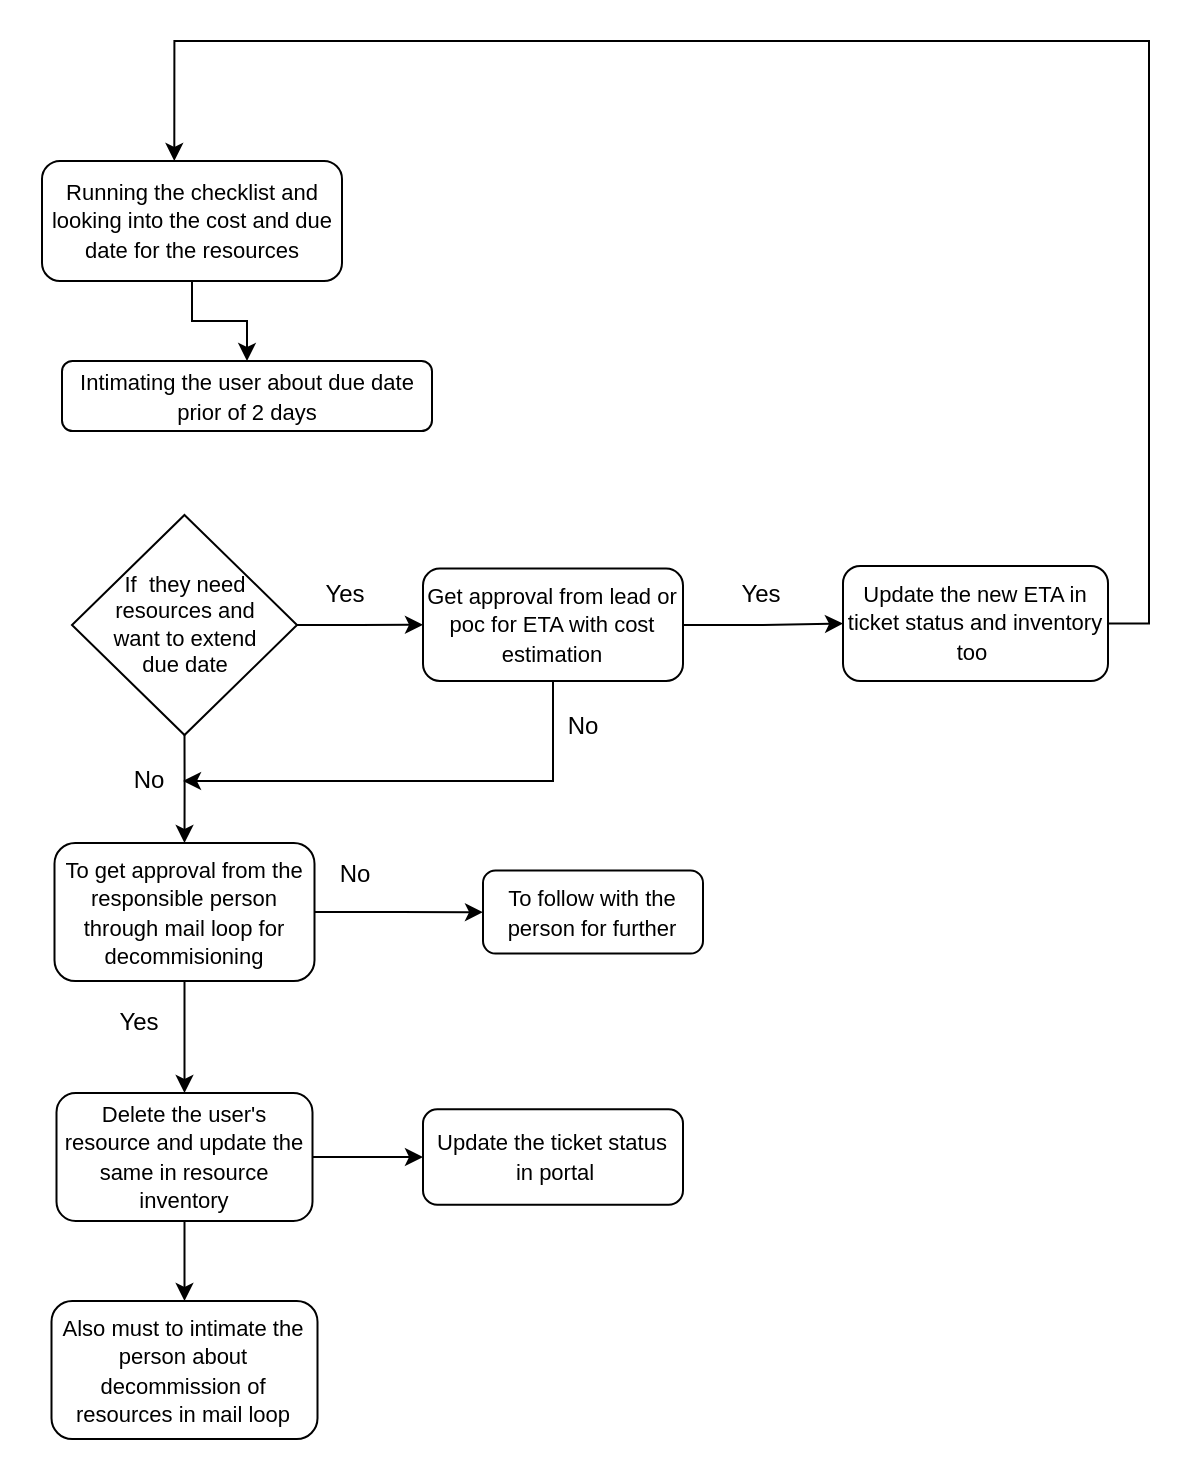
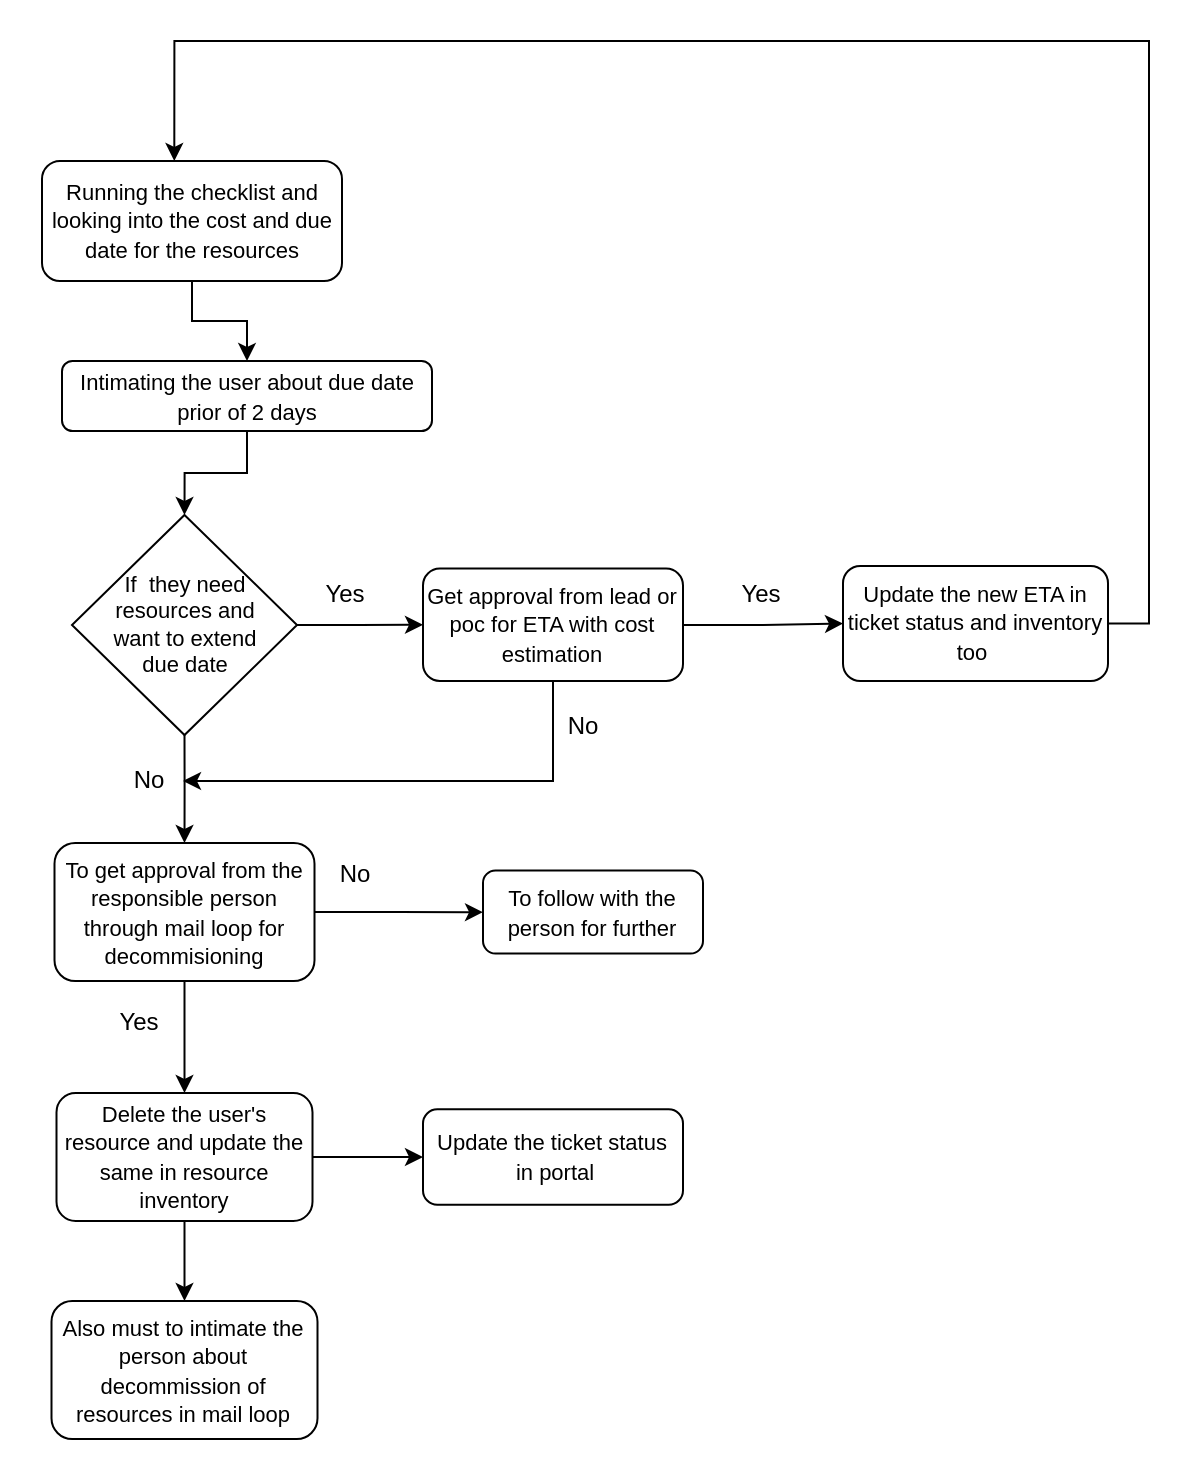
+ <mxCell id="4" style="edgeStyle=orthogonalEdgeStyle;rounded=0;orthogonalLoop=1;jettySize=auto;html=1;exitX=0.5;exitY=1;exitDx=0;exitDy=0;entryX=0.5;entryY=0;entryDx=0;entryDy=0;fontFamily=Helvetica;fontSize=8;" edge="1" parent="1" source="5" target="8"><mxGeometry relative="1" as="geometry" /></mxCell>
